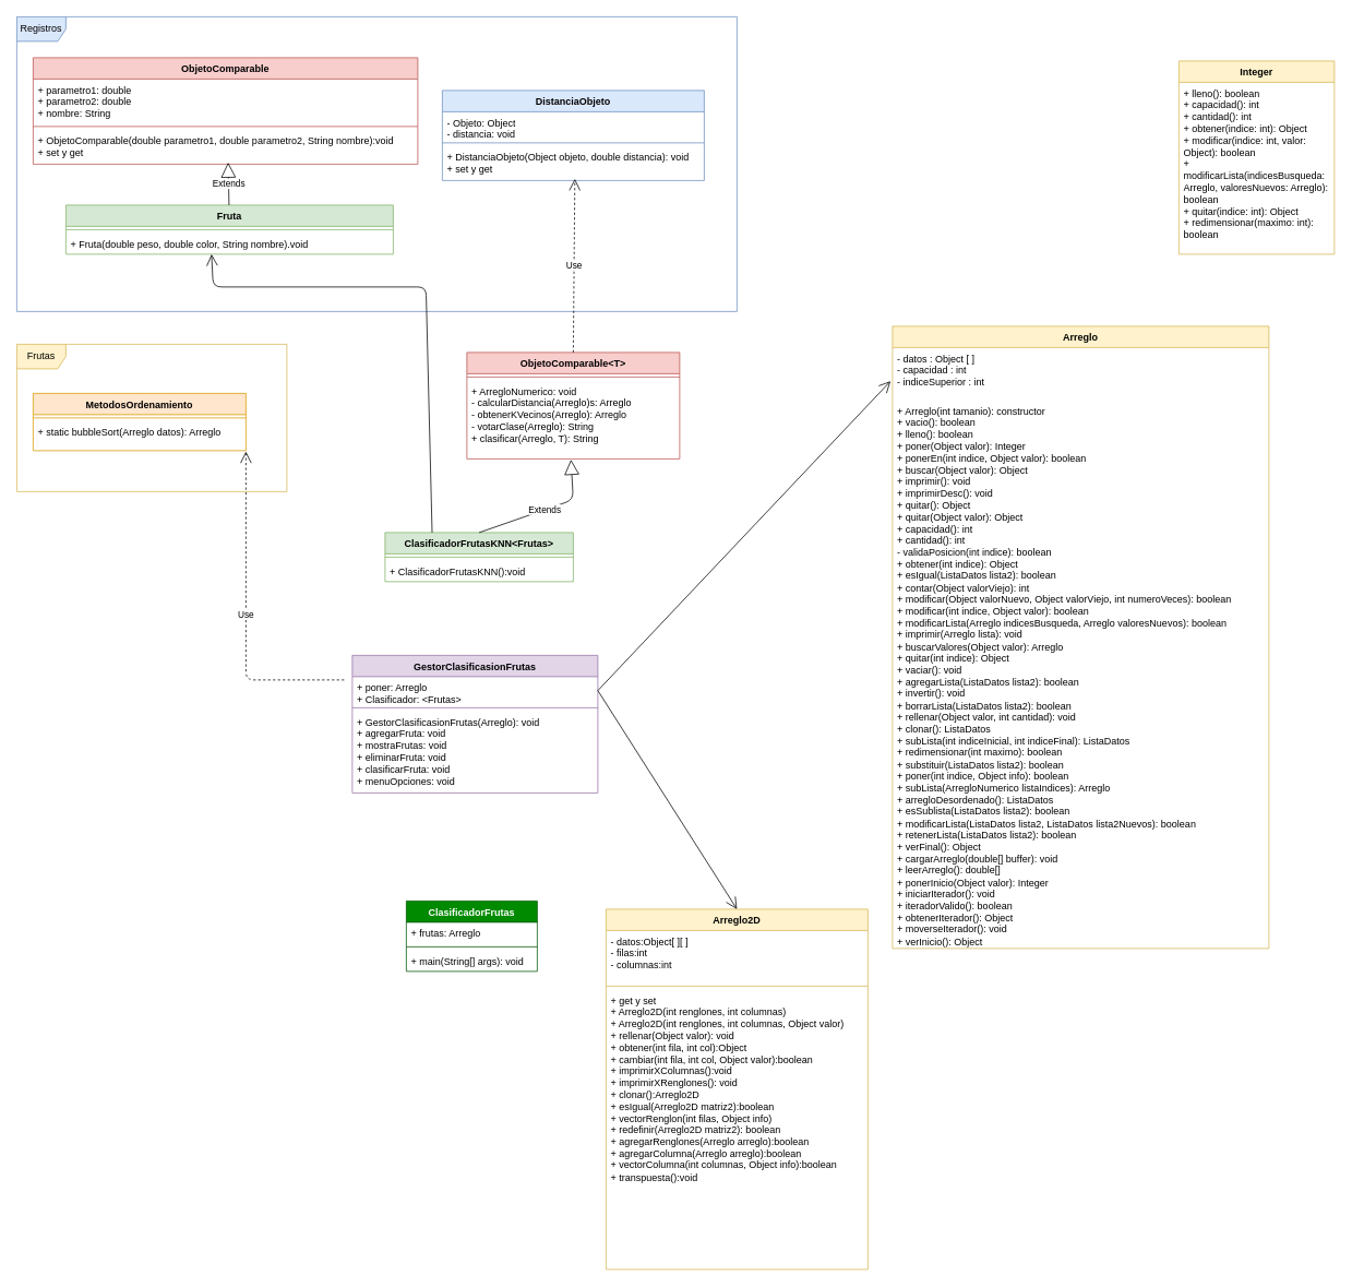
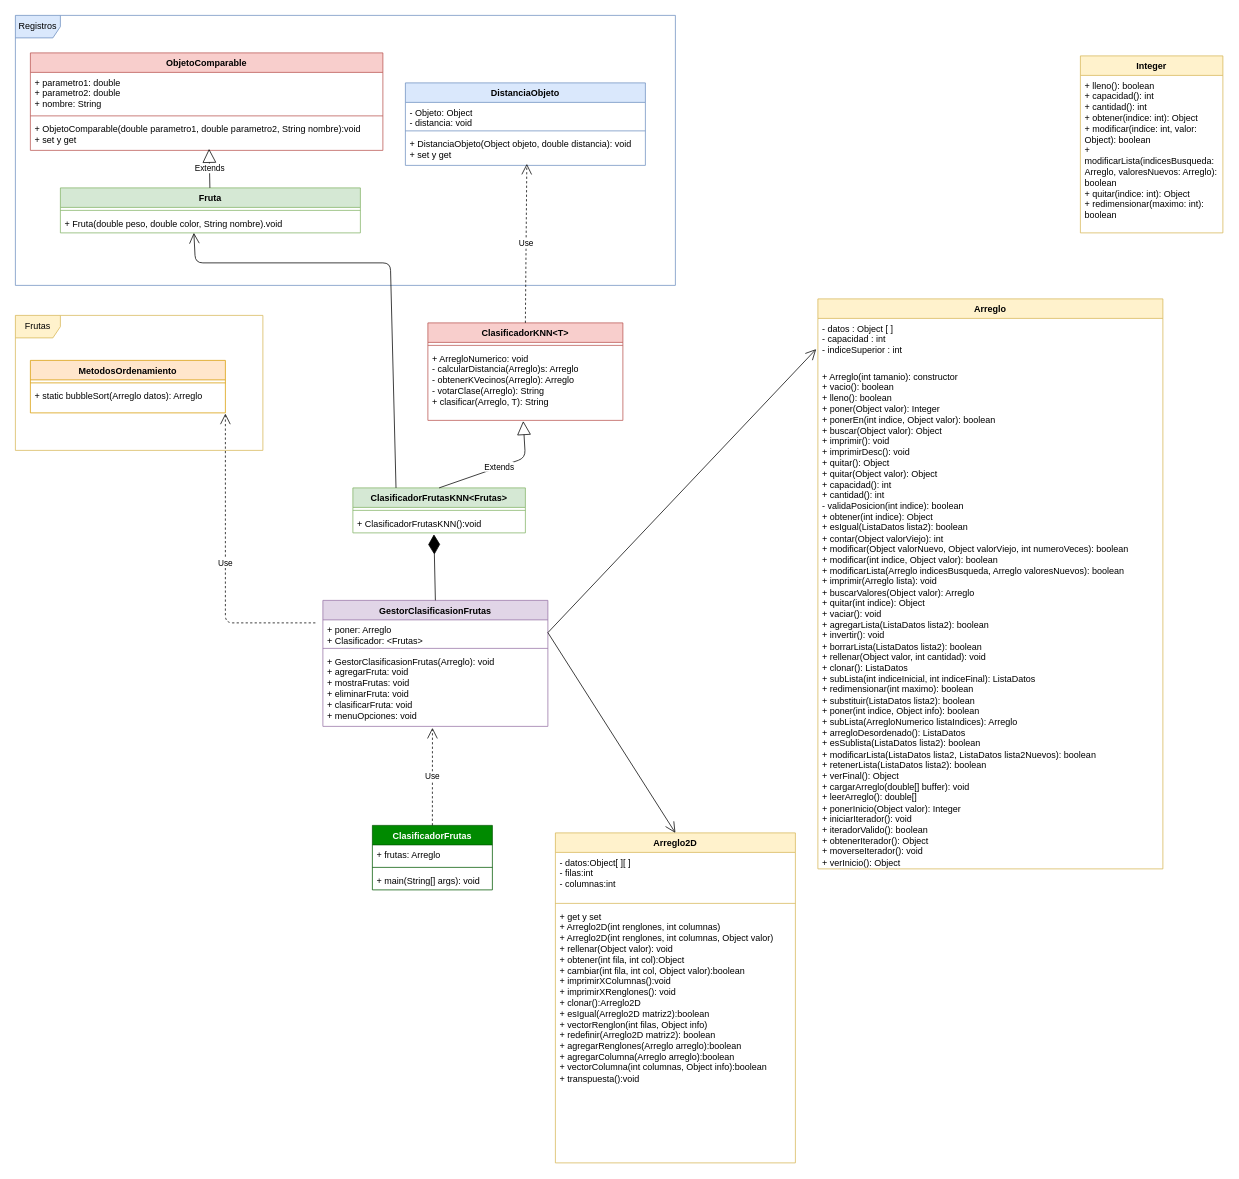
- <mxCell id="19" value="ObjetoComparable&amp;lt;T&amp;gt;" style="swimlane;fontStyle=1;align=center;verticalAlign=top;childLayout=stackLayout;horizontal=1;startSize=26;horizontalStack=0;resizeParent=1;resizeParentMax=0;resizeLast=0;collapsible=1;marginBottom=0;whiteSpace=wrap;html=1;fillColor=#f8cecc;strokeColor=#b85450;" parent="1" vertex="1"><mxGeometry x="570" y="430" width="260" height="130" as="geometry" /></mxCell>
+ <mxCell id="19" value="ClasificadorKNN&amp;lt;T&amp;gt;" style="swimlane;fontStyle=1;align=center;verticalAlign=top;childLayout=stackLayout;horizontal=1;startSize=26;horizontalStack=0;resizeParent=1;resizeParentMax=0;resizeLast=0;collapsible=1;marginBottom=0;whiteSpace=wrap;html=1;fillColor=#f8cecc;strokeColor=#b85450;" parent="1" vertex="1"><mxGeometry x="570" y="430" width="260" height="130" as="geometry" /></mxCell>
+ <mxCell id="30" value="" style="endArrow=diamondThin;endFill=1;endSize=24;html=1;entryX=0.47;entryY=1.077;entryDx=0;entryDy=0;entryPerimeter=0;exitX=0.5;exitY=0;exitDx=0;exitDy=0;" parent="1" source="26" target="24" edge="1"><mxGeometry width="160" relative="1" as="geometry"><mxPoint x="360" y="550" as="sourcePoint" /><mxPoint x="400" y="710" as="targetPoint" /></mxGeometry></mxCell>
+ <mxCell id="49" value="Use" style="endArrow=open;endSize=12;dashed=1;html=1;entryX=0.487;entryY=1.02;entryDx=0;entryDy=0;entryPerimeter=0;exitX=0.5;exitY=0;exitDx=0;exitDy=0;" parent="1" source="45" target="29" edge="1"><mxGeometry width="160" relative="1" as="geometry"><mxPoint x="450" y="1040" as="sourcePoint" /><mxPoint x="610" y="1040" as="targetPoint" /></mxGeometry></mxCell>
